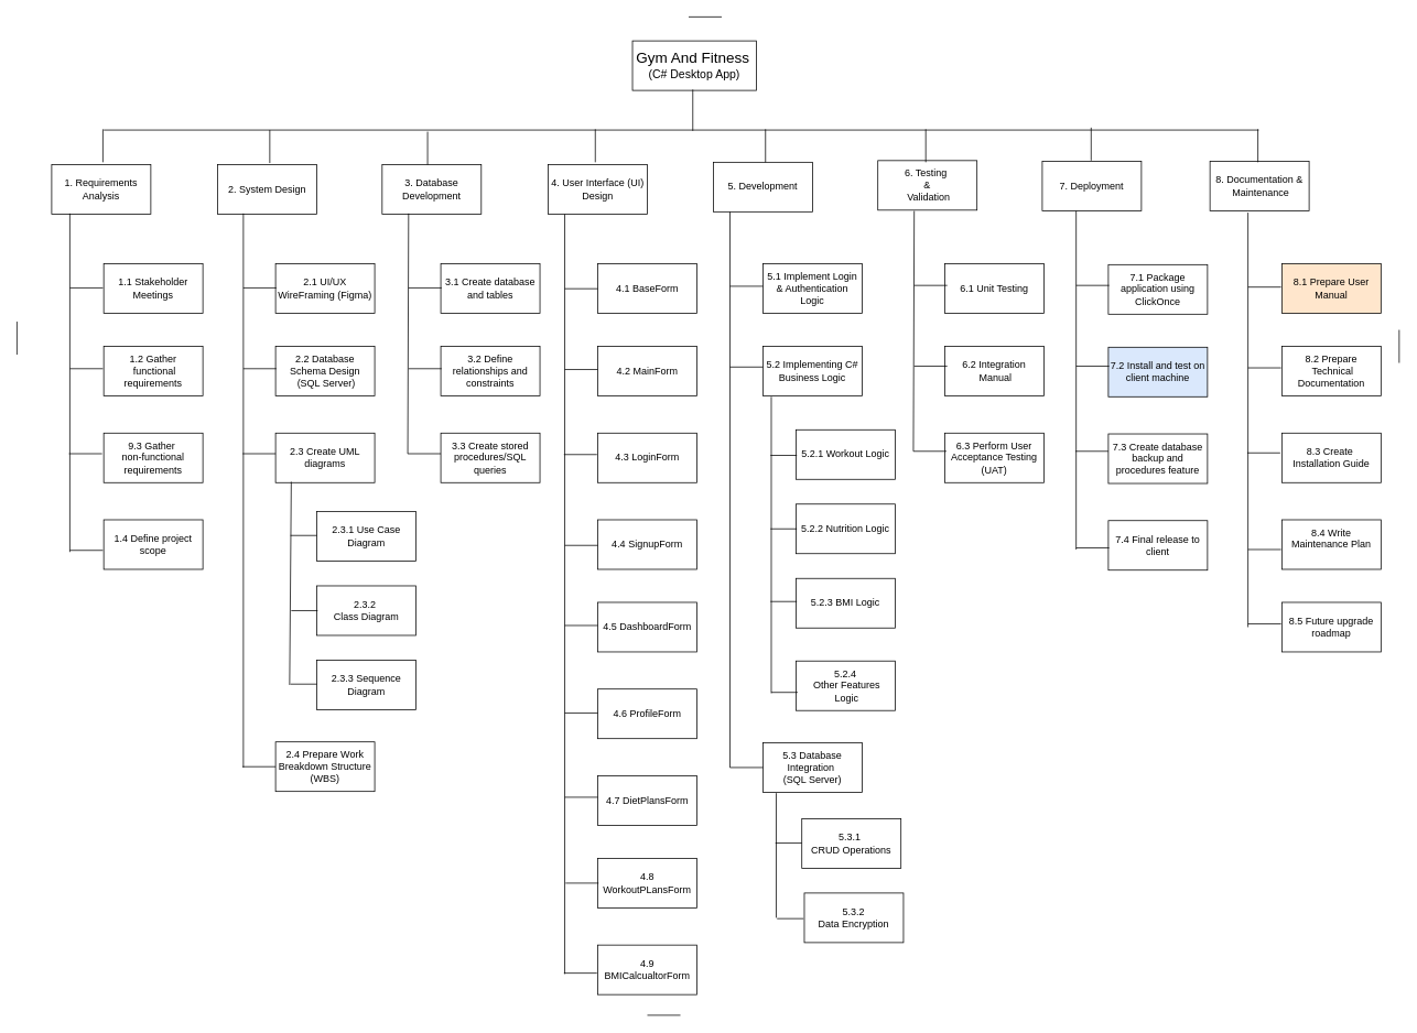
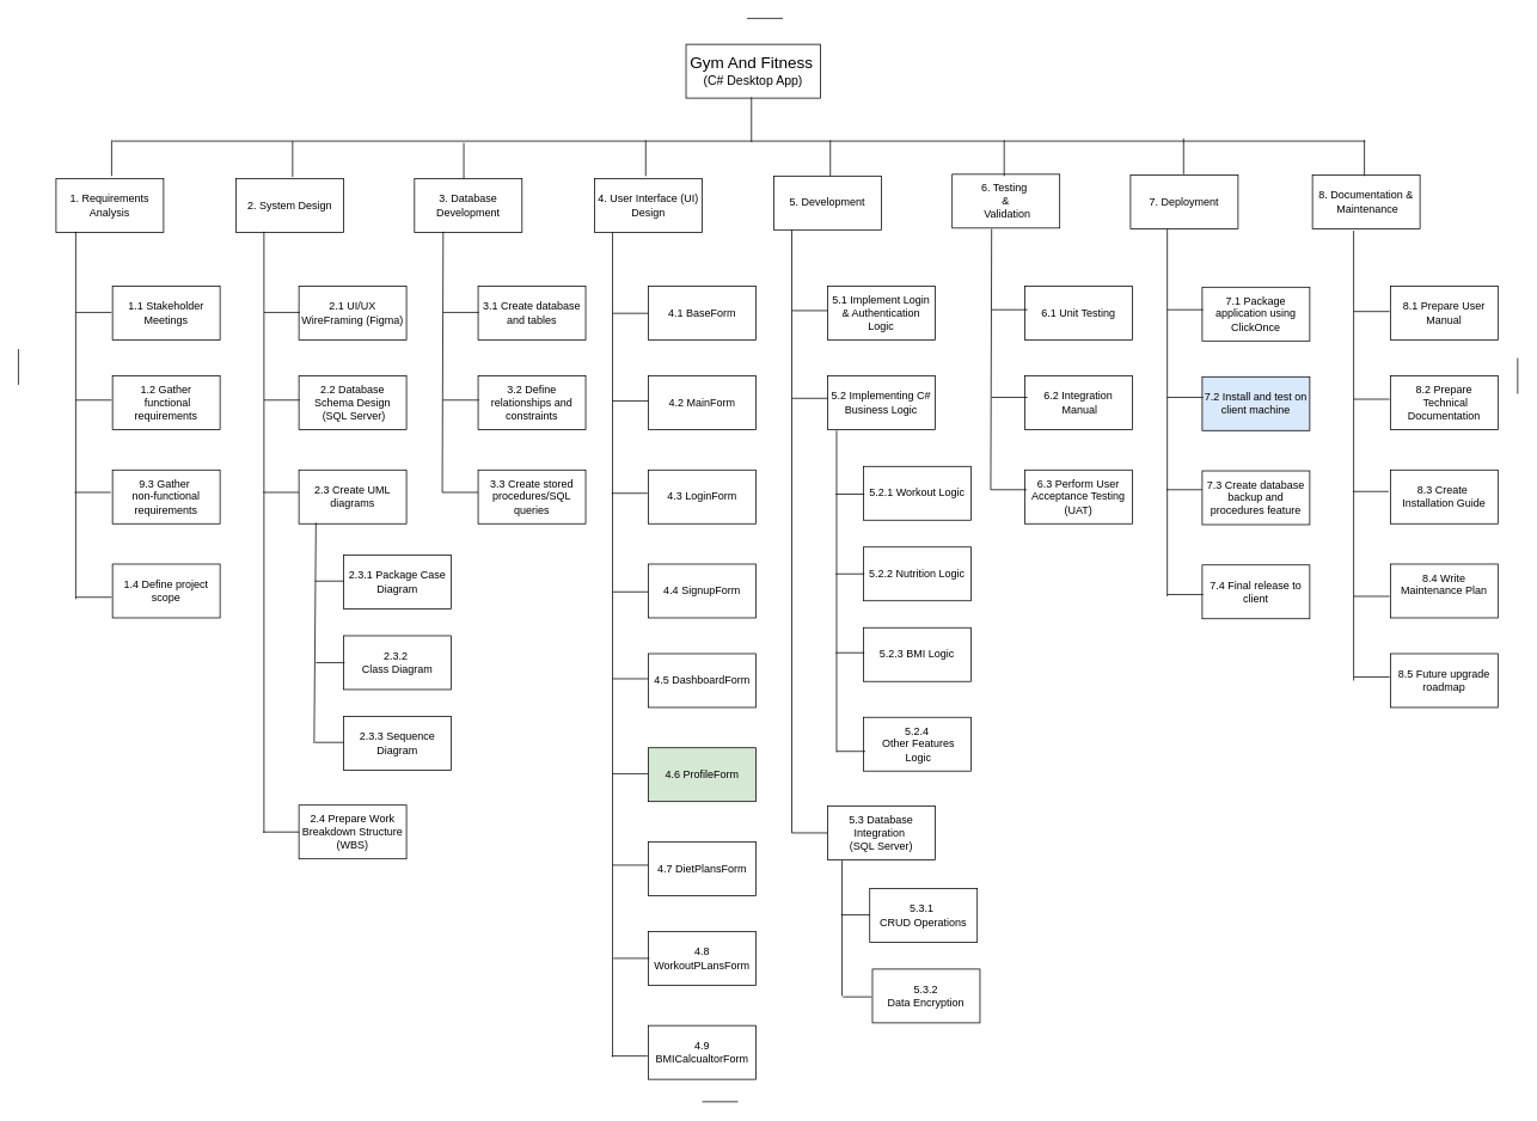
- <mxCell id="47" value="8.1 Prepare User Manual" style="rounded=0;whiteSpace=wrap;html=1;fillColor=#ffe6cc;" vertex="1" parent="1"><mxGeometry x="1551" y="319" width="120" height="60" as="geometry" /></mxCell>
+ <mxCell id="47" value="8.1 Prepare User Manual" style="rounded=0;whiteSpace=wrap;html=1;" vertex="1" parent="1"><mxGeometry x="1551" y="319" width="120" height="60" as="geometry" /></mxCell>
- <mxCell id="57" value="2.3.1 Use Case Diagram" style="rounded=0;whiteSpace=wrap;html=1;" vertex="1" parent="1"><mxGeometry x="383" y="619" width="120" height="60" as="geometry" /></mxCell>
+ <mxCell id="57" value="2.3.1 Package Case Diagram" style="rounded=0;whiteSpace=wrap;html=1;" vertex="1" parent="1"><mxGeometry x="383" y="619" width="120" height="60" as="geometry" /></mxCell>
- <mxCell id="52" value="4.6 ProfileForm" style="rounded=0;whiteSpace=wrap;html=1;" vertex="1" parent="1"><mxGeometry x="723" y="834" width="120" height="60" as="geometry" /></mxCell>
+ <mxCell id="52" value="4.6 ProfileForm" style="rounded=0;whiteSpace=wrap;html=1;fillColor=#d5e8d4;" vertex="1" parent="1"><mxGeometry x="723" y="834" width="120" height="60" as="geometry" /></mxCell>
